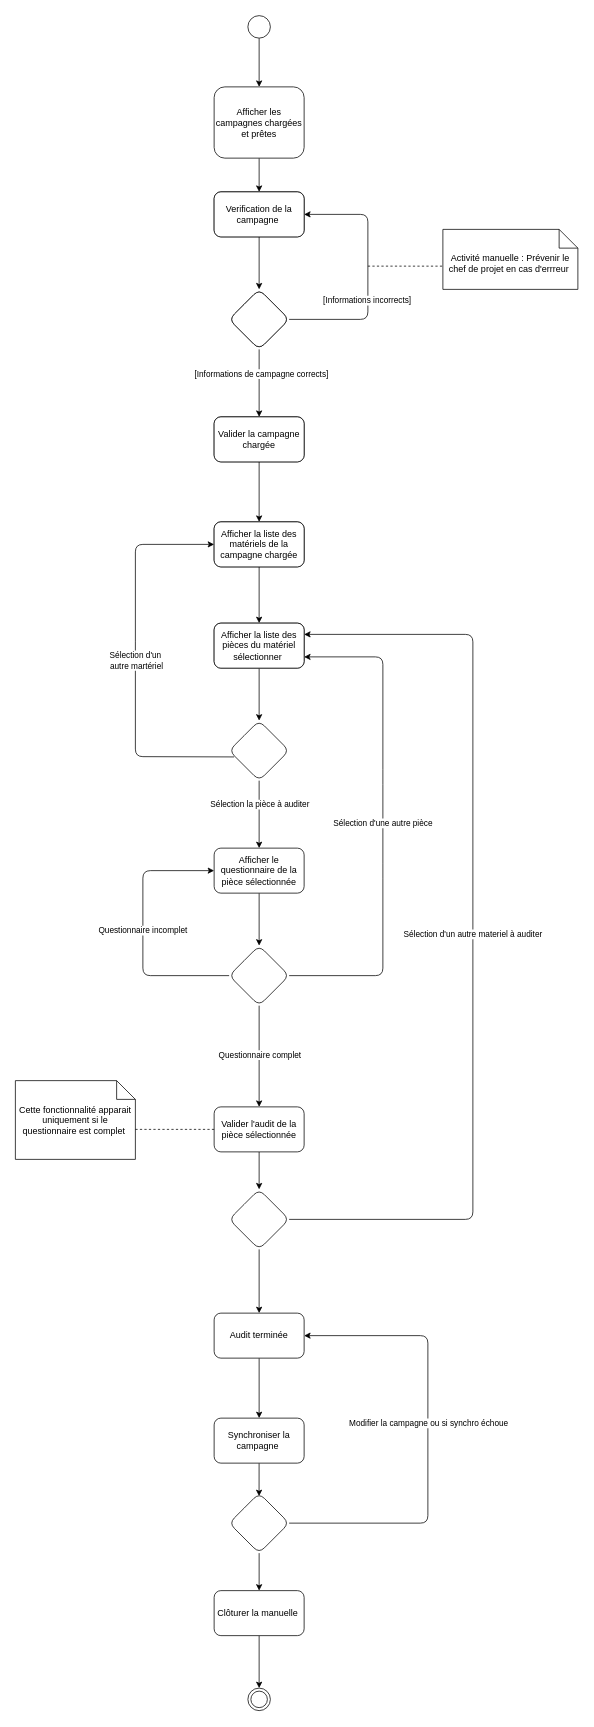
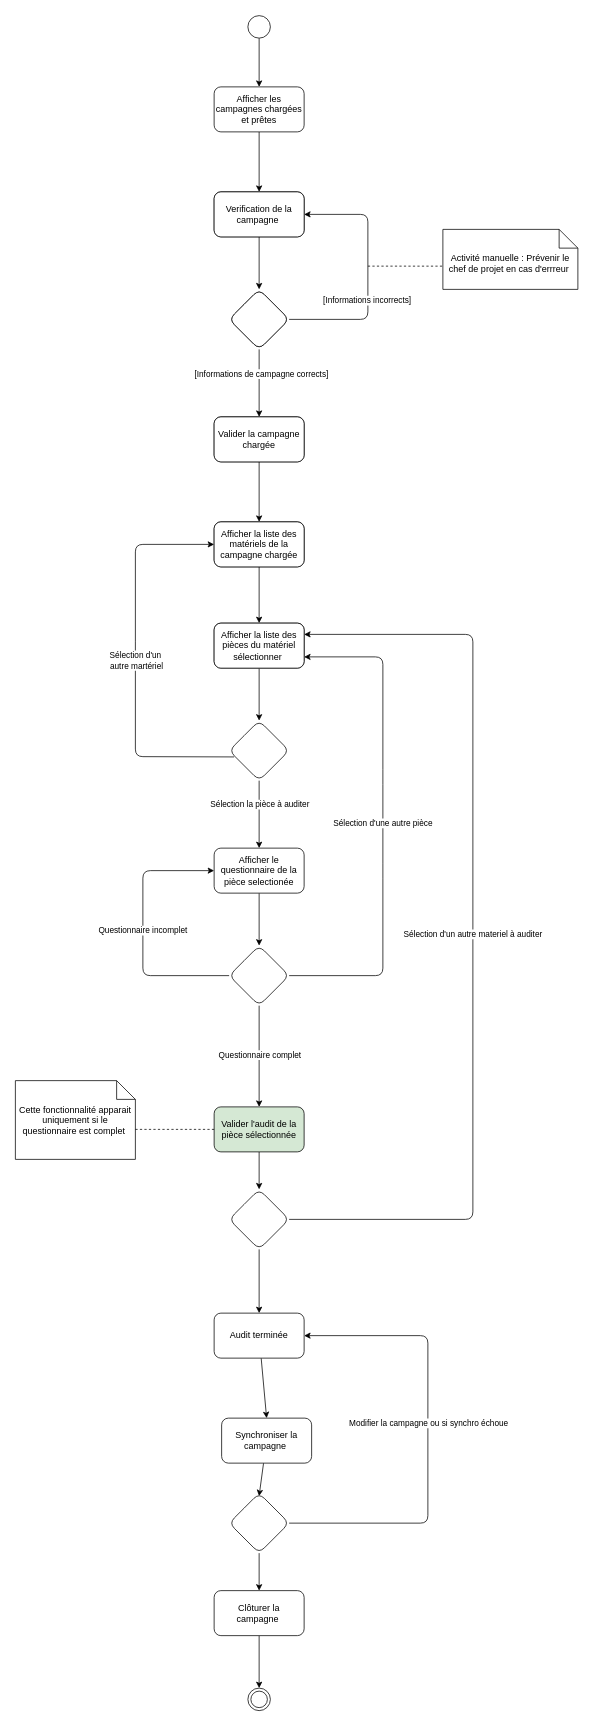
- <mxCell id="5" value="Afficher les campagnes chargées et prêtes" style="rounded=1;whiteSpace=wrap;html=1;" parent="1" vertex="1"><mxGeometry x="285" y="115" width="120" height="95" as="geometry" /></mxCell>
+ <mxCell id="5" value="Afficher les campagnes chargées et prêtes" style="rounded=1;whiteSpace=wrap;html=1;" parent="1" vertex="1"><mxGeometry x="285" y="115" width="120" height="60" as="geometry" /></mxCell>
- <mxCell id="24" value="Afficher le questionnaire de la pièce sélectionnée" style="whiteSpace=wrap;html=1;rounded=1;" parent="1" vertex="1"><mxGeometry x="285" y="1130" width="120" height="60" as="geometry" /></mxCell>
+ <mxCell id="24" value="Afficher le questionnaire de la pièce selectionée" style="whiteSpace=wrap;html=1;rounded=1;" parent="1" vertex="1"><mxGeometry x="285" y="1130" width="120" height="60" as="geometry" /></mxCell>
- <mxCell id="30" value="Valider l'audit de la pièce sélectionnée" style="whiteSpace=wrap;html=1;rounded=1;" parent="1" vertex="1"><mxGeometry x="285" y="1475" width="120" height="60" as="geometry" /></mxCell>
+ <mxCell id="30" value="Valider l'audit de la pièce sélectionnée" style="whiteSpace=wrap;html=1;rounded=1;fillColor=#d5e8d4;" parent="1" vertex="1"><mxGeometry x="285" y="1475" width="120" height="60" as="geometry" /></mxCell>
- <mxCell id="36" value="Synchroniser la campagne&amp;nbsp;" style="whiteSpace=wrap;html=1;rounded=1;" parent="1" vertex="1"><mxGeometry x="285" y="1890" width="120" height="60" as="geometry" /></mxCell>
+ <mxCell id="36" value="Synchroniser la campagne&amp;nbsp;" style="whiteSpace=wrap;html=1;rounded=1;" parent="1" vertex="1"><mxGeometry x="295" y="1890" width="120" height="60" as="geometry" /></mxCell>
- <mxCell id="48" value="Clôturer la manuelle&amp;nbsp;" style="whiteSpace=wrap;html=1;rounded=1;" vertex="1" parent="1"><mxGeometry x="285" y="2120" width="120" height="60" as="geometry" /></mxCell>
+ <mxCell id="48" value="Clôturer la campagne&amp;nbsp;" style="whiteSpace=wrap;html=1;rounded=1;" vertex="1" parent="1"><mxGeometry x="285" y="2120" width="120" height="60" as="geometry" /></mxCell>
